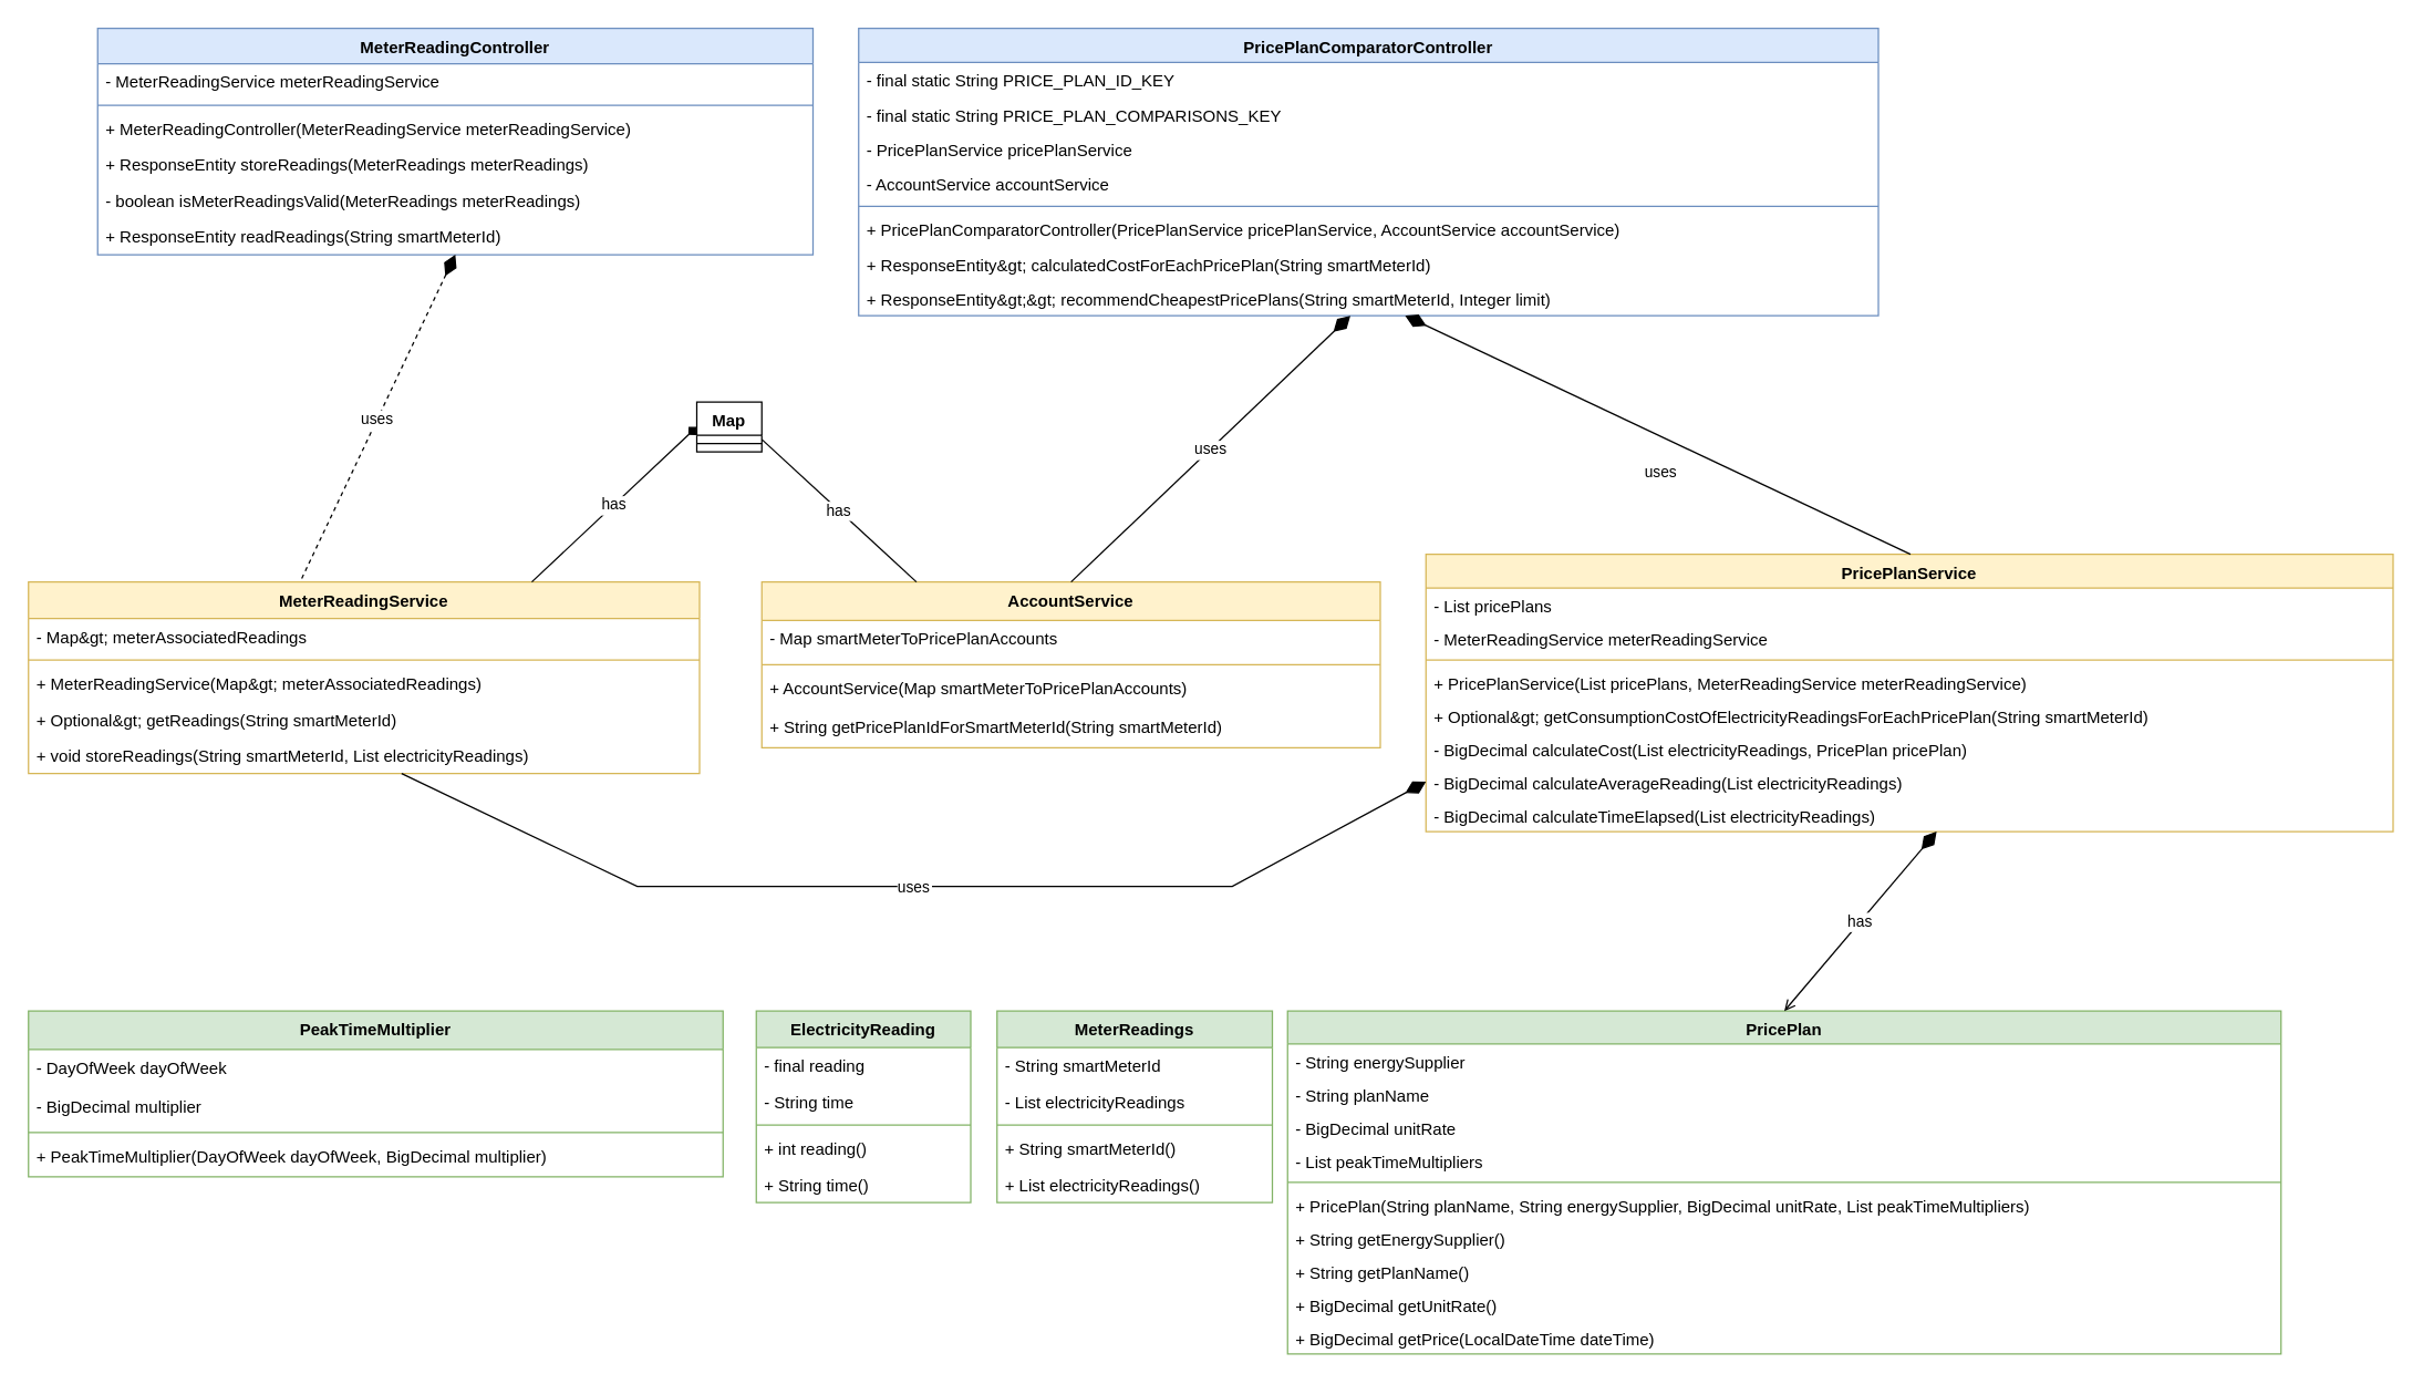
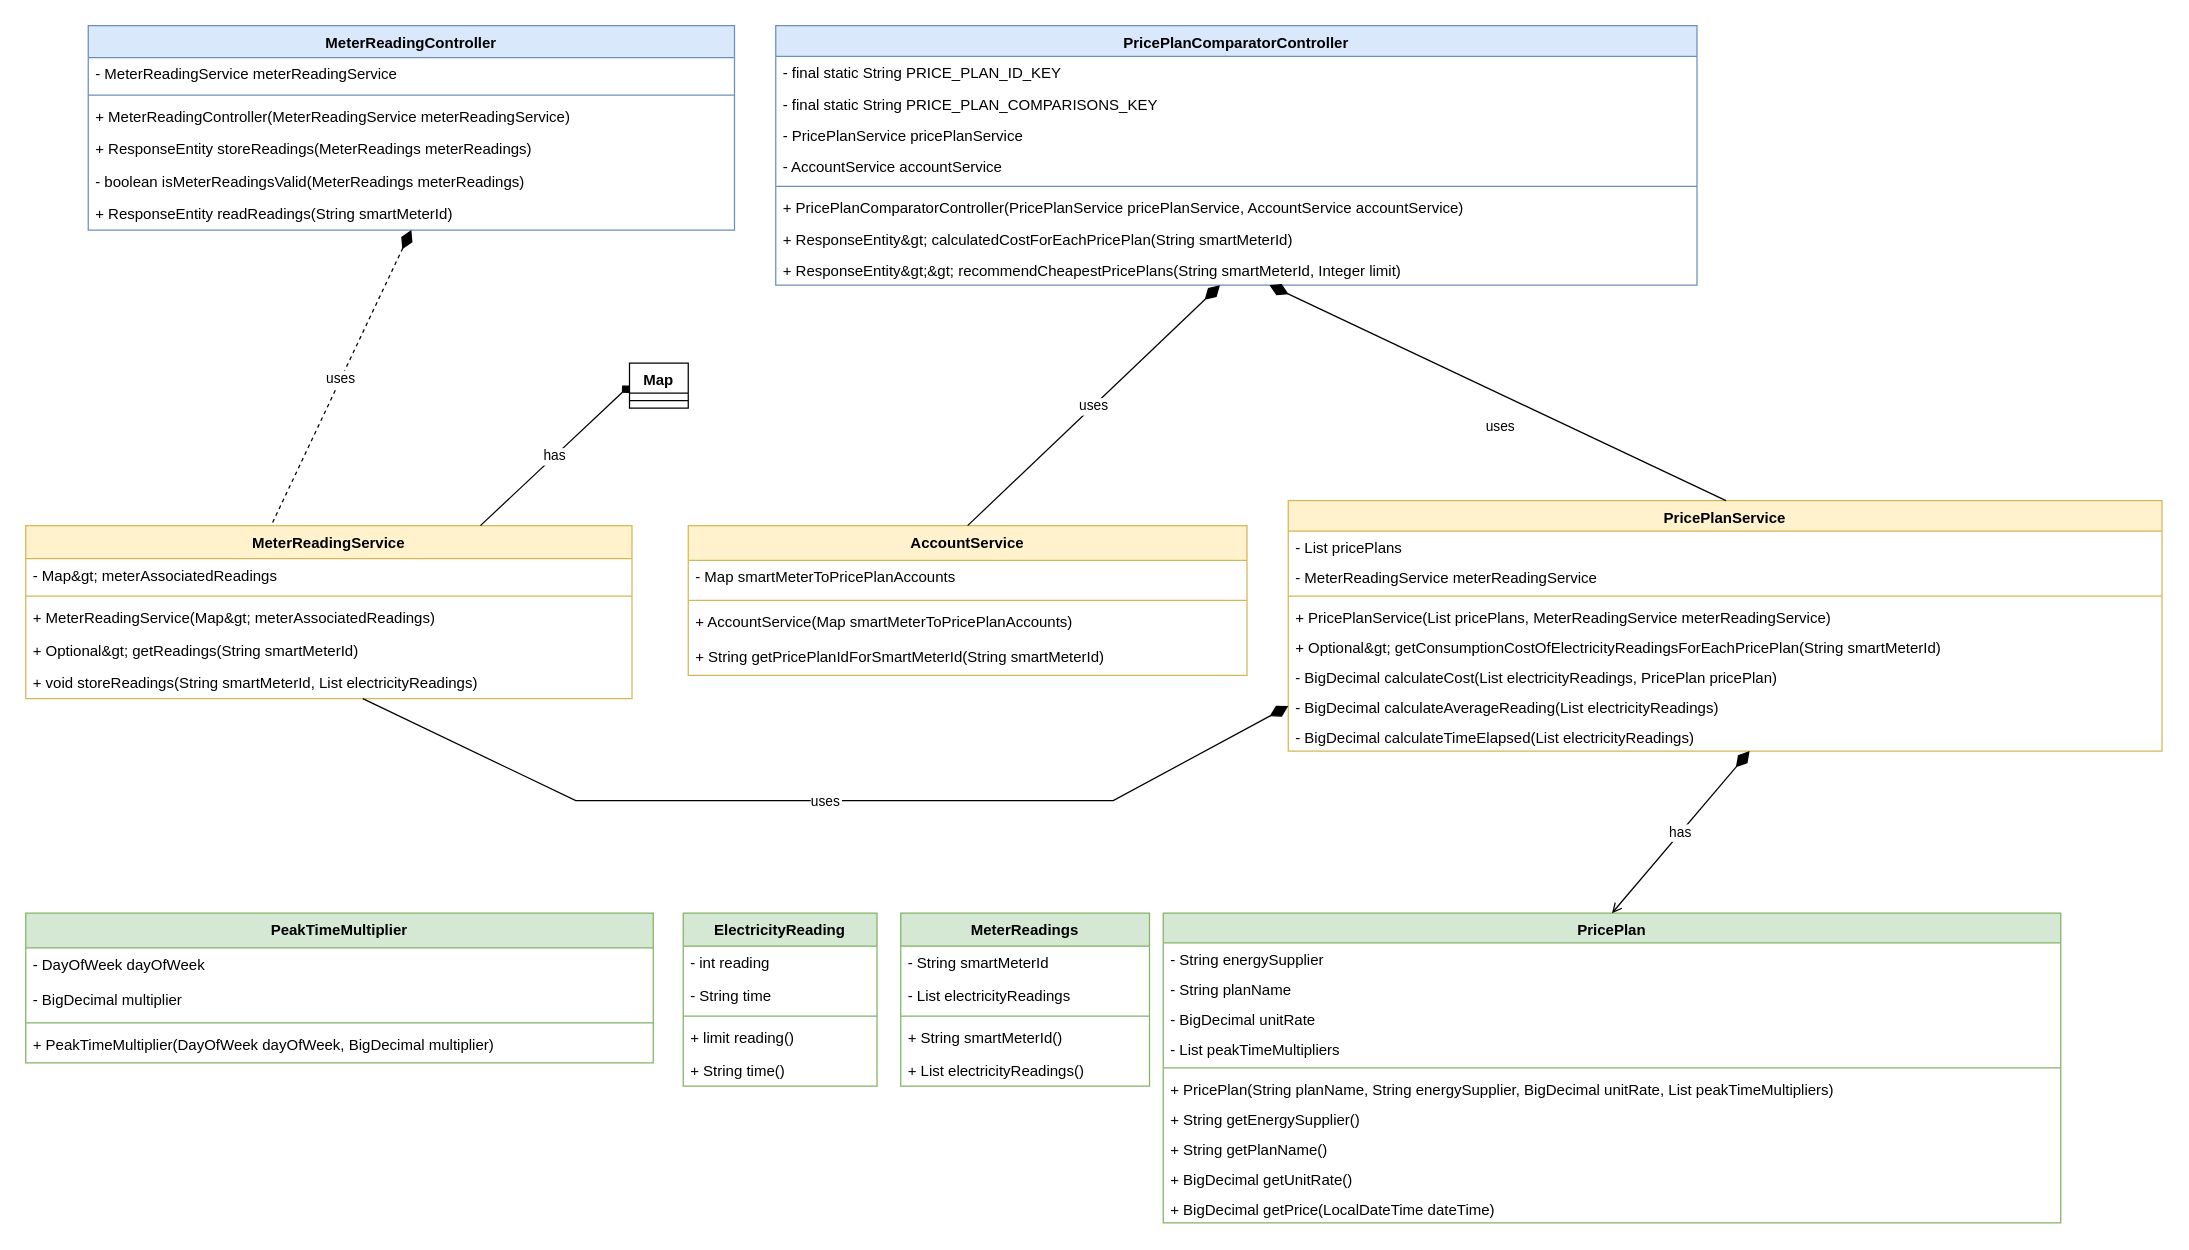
- <mxCell id="71" value="has" style="startArrow=none;endArrow=none;exitX=0.25;exitY=0;entryX=1;entryY=0.75;rounded=0;entryDx=0;entryDy=0;exitDx=0;exitDy=0;" parent="1" source="20" target="50" edge="1"><mxGeometry relative="1" as="geometry" /></mxCell>
- <mxCell id="39" value="- final reading" style="text;strokeColor=none;fillColor=none;align=left;verticalAlign=top;spacingLeft=4;spacingRight=4;overflow=hidden;rotatable=0;points=[[0,0.5],[1,0.5]];portConstraint=eastwest;" parent="38" vertex="1"><mxGeometry y="26.4" width="155" height="26" as="geometry" /></mxCell>
+ <mxCell id="39" value="- int reading" style="text;strokeColor=none;fillColor=none;align=left;verticalAlign=top;spacingLeft=4;spacingRight=4;overflow=hidden;rotatable=0;points=[[0,0.5],[1,0.5]];portConstraint=eastwest;" parent="38" vertex="1"><mxGeometry y="26.4" width="155" height="26" as="geometry" /></mxCell>
- <mxCell id="42" value="+ int reading()" style="text;strokeColor=none;fillColor=none;align=left;verticalAlign=top;spacingLeft=4;spacingRight=4;overflow=hidden;rotatable=0;points=[[0,0.5],[1,0.5]];portConstraint=eastwest;" parent="38" vertex="1"><mxGeometry y="86.4" width="155" height="26" as="geometry" /></mxCell>
+ <mxCell id="42" value="+ limit reading()" style="text;strokeColor=none;fillColor=none;align=left;verticalAlign=top;spacingLeft=4;spacingRight=4;overflow=hidden;rotatable=0;points=[[0,0.5],[1,0.5]];portConstraint=eastwest;" parent="38" vertex="1"><mxGeometry y="86.4" width="155" height="26" as="geometry" /></mxCell>
